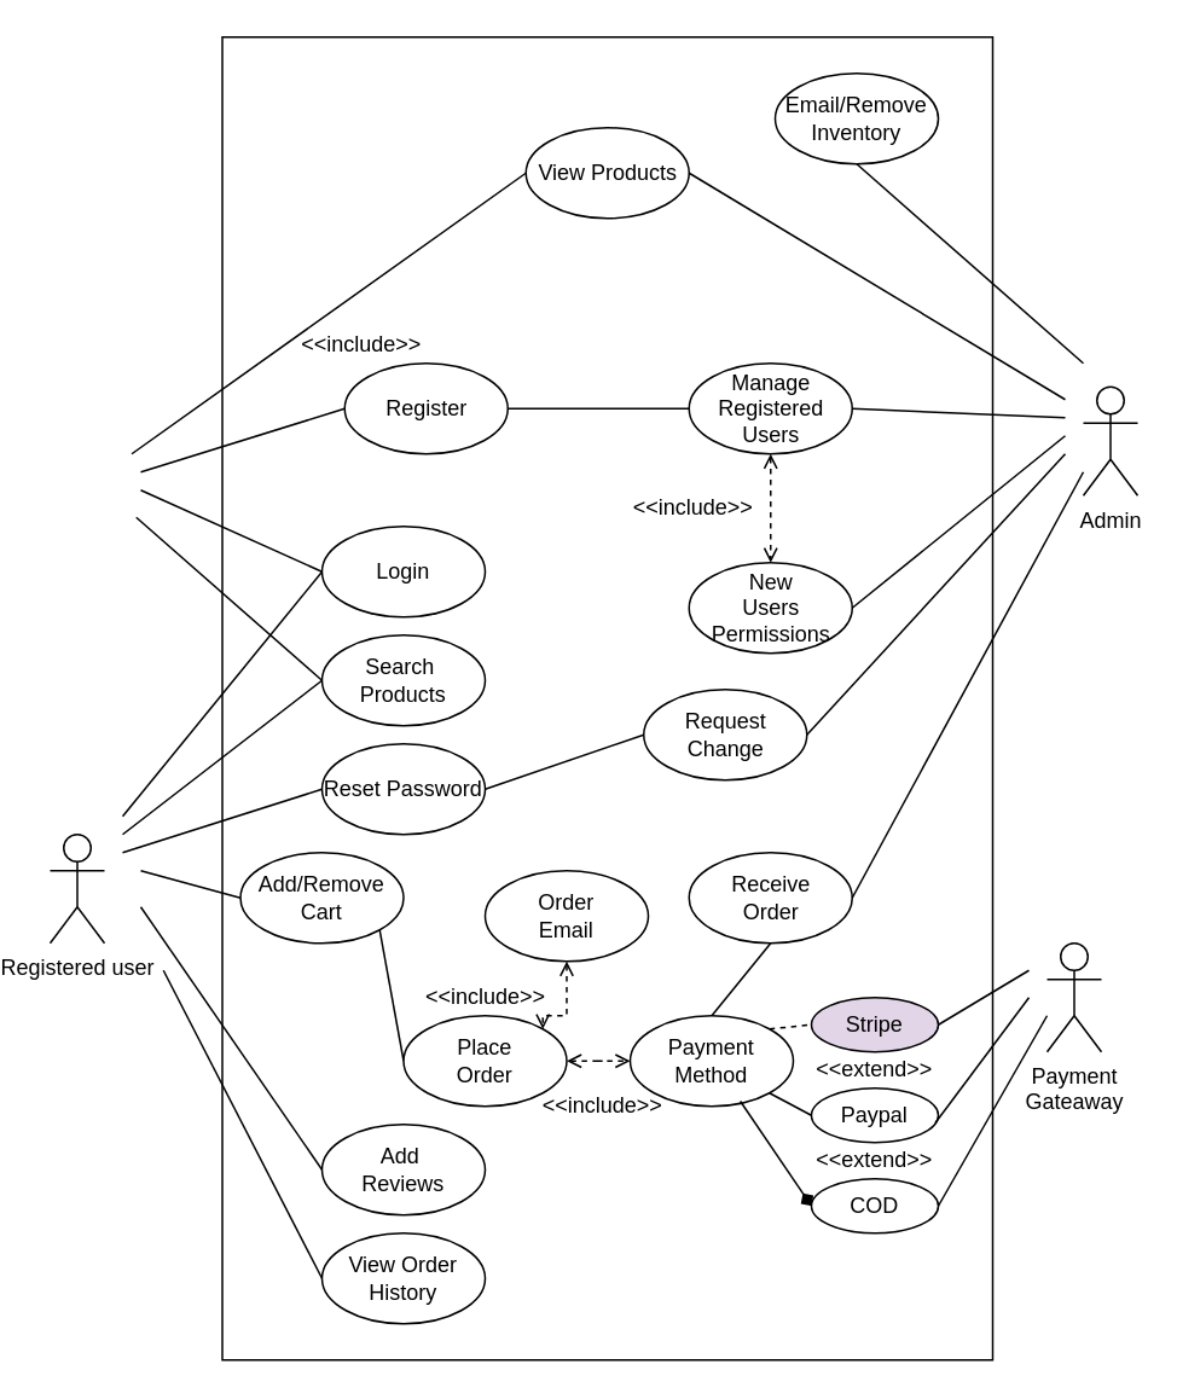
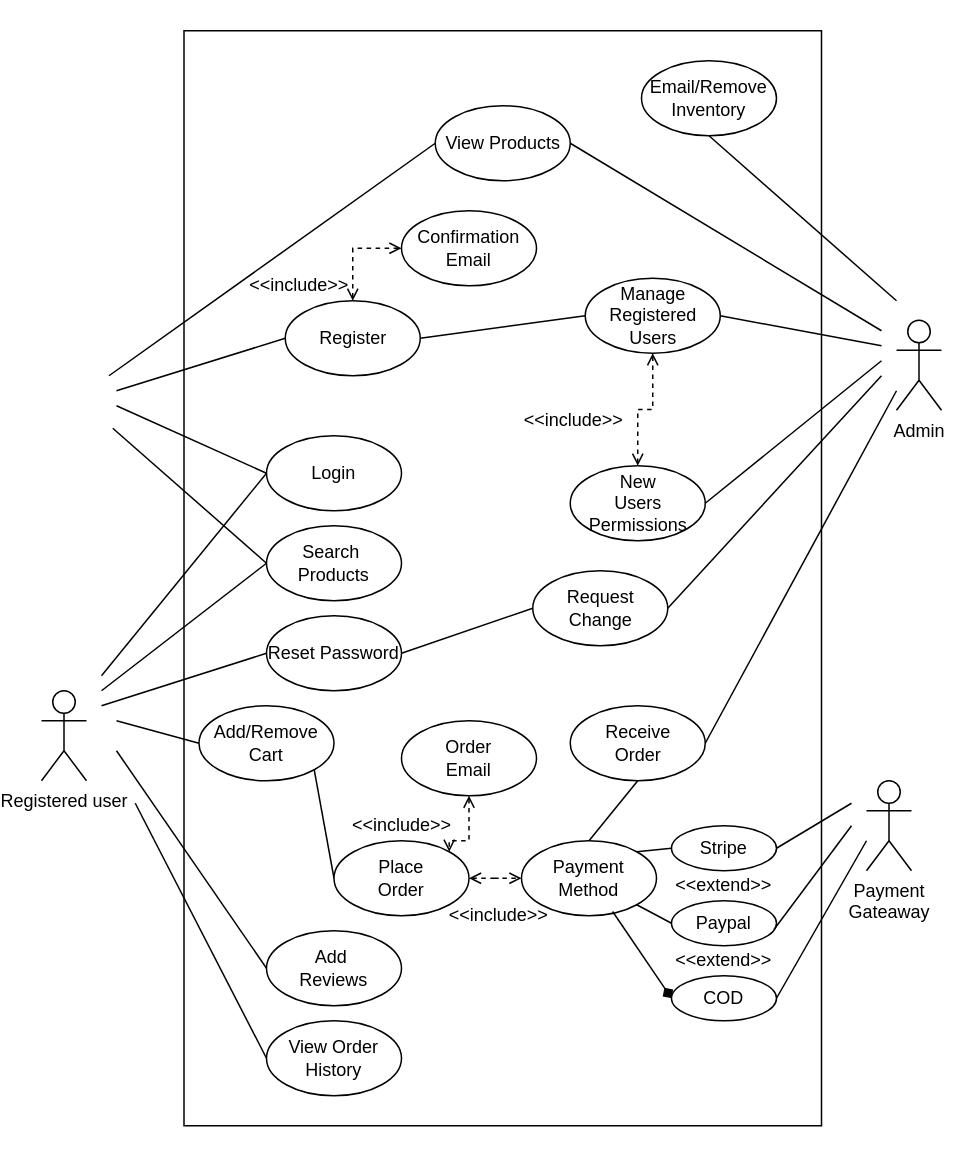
+ <mxCell id="51" value="Confirmation&lt;br&gt;Email" style="ellipse;whiteSpace=wrap;html=1;" parent="1" vertex="1"><mxGeometry x="260" y="140" width="90" height="50" as="geometry" /></mxCell>
+ <mxCell id="27" style="edgeStyle=orthogonalEdgeStyle;rounded=0;orthogonalLoop=1;jettySize=auto;html=1;entryX=0;entryY=0.5;entryDx=0;entryDy=0;dashed=1;startArrow=open;startFill=0;endArrow=open;endFill=0;" parent="1" source="28" target="51" edge="1"><mxGeometry relative="1" as="geometry"><Array as="points"><mxPoint x="228" y="165" /></Array></mxGeometry></mxCell>
- <mxCell id="22" value="Manage&lt;br&gt;Registered Users" style="ellipse;whiteSpace=wrap;html=1;" parent="1" vertex="1"><mxGeometry x="372.5" y="200" width="90" height="50" as="geometry" /></mxCell>
+ <mxCell id="22" value="Manage&lt;br&gt;Registered Users" style="ellipse;whiteSpace=wrap;html=1;" parent="1" vertex="1"><mxGeometry x="382.5" y="185" width="90" height="50" as="geometry" /></mxCell>
- <mxCell id="41" value="Stripe" style="ellipse;whiteSpace=wrap;html=1;fillColor=#e1d5e7;" parent="1" vertex="1"><mxGeometry x="440" y="550" width="70" height="30" as="geometry" /></mxCell>
+ <mxCell id="41" value="Stripe" style="ellipse;whiteSpace=wrap;html=1;" parent="1" vertex="1"><mxGeometry x="440" y="550" width="70" height="30" as="geometry" /></mxCell>
- <mxCell id="42" value="" style="endArrow=none;html=1;rounded=0;exitX=1;exitY=0;exitDx=0;exitDy=0;entryX=0;entryY=0.5;entryDx=0;entryDy=0;dashed=1;" parent="1" source="39" target="41" edge="1"><mxGeometry width="50" height="50" relative="1" as="geometry"><mxPoint x="410.57" y="519.43" as="sourcePoint" /><mxPoint x="462.5" y="519.43" as="targetPoint" /></mxGeometry></mxCell>
+ <mxCell id="42" value="" style="endArrow=none;html=1;rounded=0;exitX=1;exitY=0;exitDx=0;exitDy=0;entryX=0;entryY=0.5;entryDx=0;entryDy=0;" parent="1" source="39" target="41" edge="1"><mxGeometry width="50" height="50" relative="1" as="geometry"><mxPoint x="410.57" y="519.43" as="sourcePoint" /><mxPoint x="462.5" y="519.43" as="targetPoint" /></mxGeometry></mxCell>
